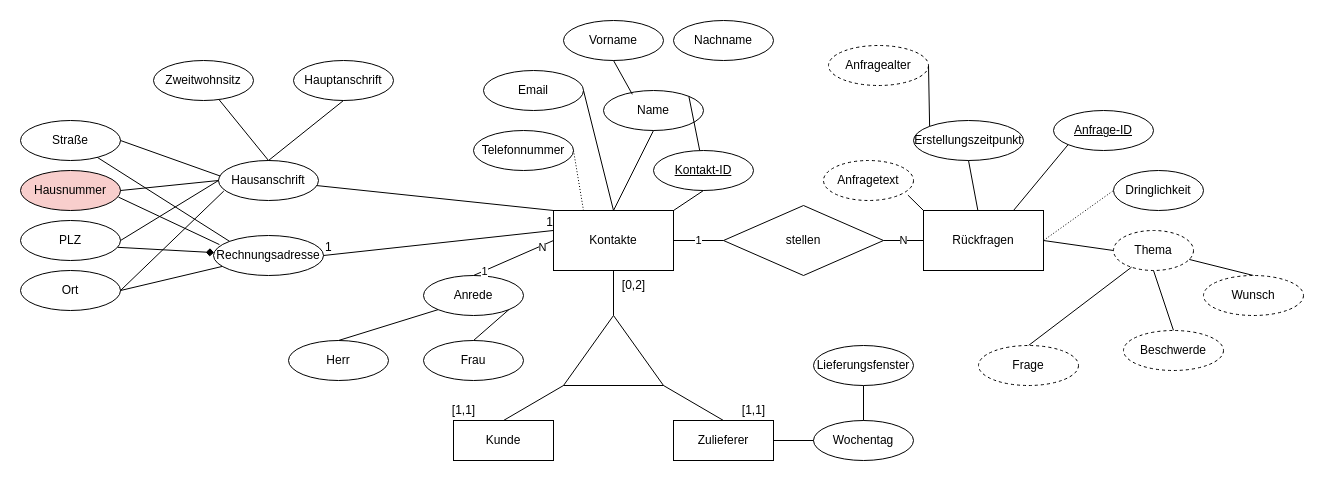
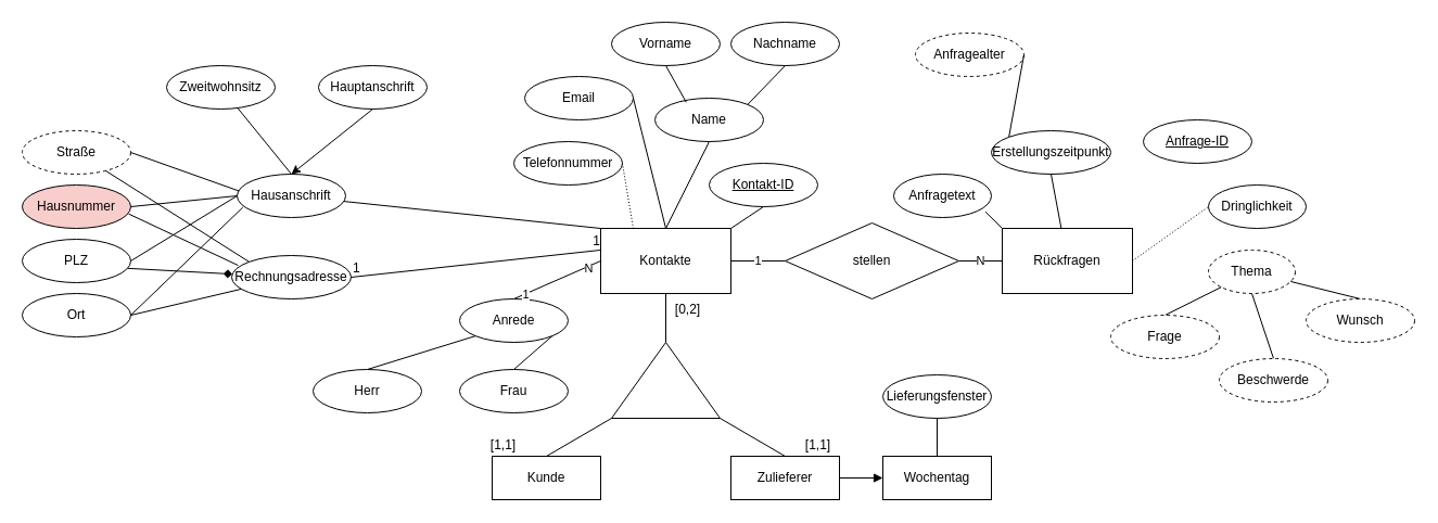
- <mxCell id="16" value="Anfragealter" style="ellipse;whiteSpace=wrap;html=1;align=center;dashed=1;" parent="1" vertex="1"><mxGeometry x="828" y="45" width="100" height="40" as="geometry" /></mxCell>
+ <mxCell id="16" value="Anfragealter" style="ellipse;whiteSpace=wrap;html=1;align=center;dashed=1;" parent="1" vertex="1"><mxGeometry x="843" y="30" width="100" height="40" as="geometry" /></mxCell>
- <mxCell id="27" value="" style="endArrow=none;html=1;rounded=0;exitX=1;exitY=0;exitDx=0;exitDy=0;" parent="1" source="23" target="42" edge="1"><mxGeometry relative="1" as="geometry"><mxPoint x="673" y="140" as="sourcePoint" /><mxPoint x="833" y="140" as="targetPoint" /></mxGeometry></mxCell>
+ <mxCell id="27" value="" style="endArrow=none;html=1;rounded=0;exitX=1;exitY=0;exitDx=0;exitDy=0;entryX=0.5;entryY=1;entryDx=0;entryDy=0;" parent="1" source="23" target="25" edge="1"><mxGeometry relative="1" as="geometry"><mxPoint x="673" y="140" as="sourcePoint" /><mxPoint x="833" y="140" as="targetPoint" /></mxGeometry></mxCell>
- <mxCell id="67" value="Straße" style="ellipse;whiteSpace=wrap;html=1;align=center;" parent="1" vertex="1"><mxGeometry x="20" y="120" width="100" height="40" as="geometry" /></mxCell>
+ <mxCell id="67" value="Straße" style="ellipse;whiteSpace=wrap;html=1;align=center;dashed=1;" parent="1" vertex="1"><mxGeometry x="20" y="120" width="100" height="40" as="geometry" /></mxCell>
- <mxCell id="64" value="" style="endArrow=none;html=1;rounded=0;entryX=0.5;entryY=0;entryDx=0;entryDy=0;exitX=0.5;exitY=1;exitDx=0;exitDy=0;" parent="1" source="62" target="56" edge="1"><mxGeometry relative="1" as="geometry"><mxPoint x="223" y="130" as="sourcePoint" /><mxPoint x="383" y="130" as="targetPoint" /></mxGeometry></mxCell>
+ <mxCell id="64" value="" style="endArrow=classic;html=1;rounded=0;entryX=0.5;entryY=0;entryDx=0;entryDy=0;exitX=0.5;exitY=1;exitDx=0;exitDy=0;" parent="1" source="62" target="56" edge="1"><mxGeometry relative="1" as="geometry"><mxPoint x="223" y="130" as="sourcePoint" /><mxPoint x="383" y="130" as="targetPoint" /></mxGeometry></mxCell>
- <mxCell id="18" value="" style="endArrow=none;html=1;rounded=0;exitX=0;exitY=1;exitDx=0;exitDy=0;entryX=0.75;entryY=0;entryDx=0;entryDy=0;" parent="1" source="11" target="3" edge="1"><mxGeometry relative="1" as="geometry"><mxPoint x="1083" y="40" as="sourcePoint" /><mxPoint x="1243" y="40" as="targetPoint" /></mxGeometry></mxCell>
- <mxCell id="7" value="Anfragetext" style="ellipse;whiteSpace=wrap;html=1;dashed=1;" parent="1" vertex="1"><mxGeometry x="823" y="160" width="90" height="40" as="geometry" /></mxCell>
+ <mxCell id="7" value="Anfragetext" style="ellipse;whiteSpace=wrap;html=1;" parent="1" vertex="1"><mxGeometry x="823" y="160" width="90" height="40" as="geometry" /></mxCell>
- <mxCell id="19" value="" style="endArrow=none;html=1;rounded=0;entryX=0;entryY=0.5;entryDx=0;entryDy=0;exitX=1;exitY=0.5;exitDx=0;exitDy=0;" parent="1" source="3" target="8" edge="1"><mxGeometry relative="1" as="geometry"><mxPoint x="973" y="360" as="sourcePoint" /><mxPoint x="1133" y="360" as="targetPoint" /></mxGeometry></mxCell>
- <mxCell id="79" value="Frage" style="ellipse;whiteSpace=wrap;html=1;align=center;dashed=1;" vertex="1" parent="1"><mxGeometry x="978" y="345" width="100" height="40" as="geometry" /></mxCell>
+ <mxCell id="79" value="Frage" style="ellipse;whiteSpace=wrap;html=1;align=center;dashed=1;" vertex="1" parent="1"><mxGeometry x="1023" y="290" width="100" height="40" as="geometry" /></mxCell>
- <mxCell id="54" value="" style="endArrow=none;html=1;rounded=0;exitX=1;exitY=0.5;exitDx=0;exitDy=0;" parent="1" source="45" target="53" edge="1"><mxGeometry relative="1" as="geometry"><mxPoint x="783" y="410" as="sourcePoint" /><mxPoint x="943" y="410" as="targetPoint" /></mxGeometry></mxCell>
+ <mxCell id="54" value="" style="endArrow=block;html=1;rounded=0;exitX=1;exitY=0.5;exitDx=0;exitDy=0;" parent="1" source="45" target="53" edge="1"><mxGeometry relative="1" as="geometry"><mxPoint x="783" y="410" as="sourcePoint" /><mxPoint x="943" y="410" as="targetPoint" /></mxGeometry></mxCell>
- <mxCell id="53" value="Wochentag" style="ellipse;whiteSpace=wrap;html=1;align=center;" parent="1" vertex="1"><mxGeometry x="813" y="420" width="100" height="40" as="geometry" /></mxCell>
+ <mxCell id="53" value="Wochentag" style="whiteSpace=wrap;html=1;align=center;rounded=0;" parent="1" vertex="1"><mxGeometry x="813" y="420" width="100" height="40" as="geometry" /></mxCell>
